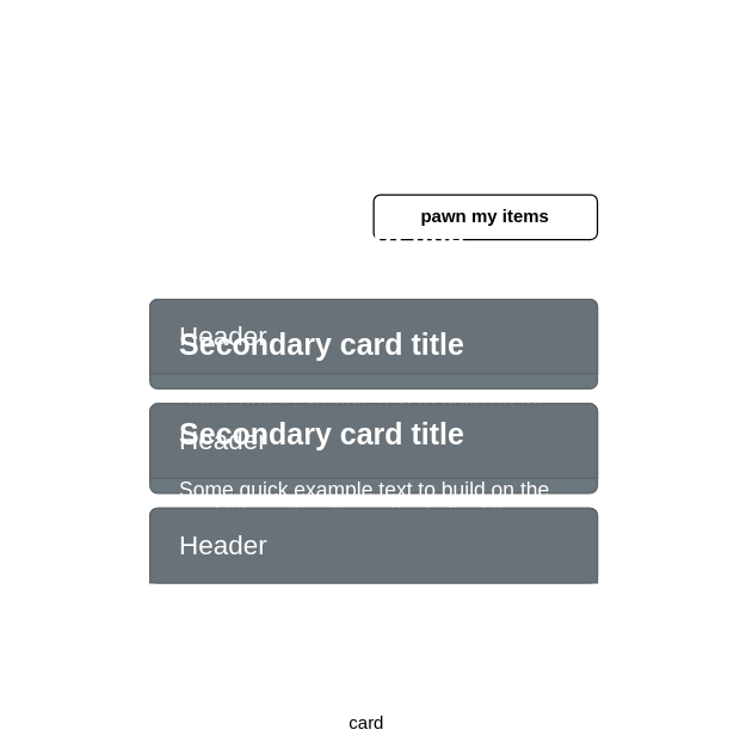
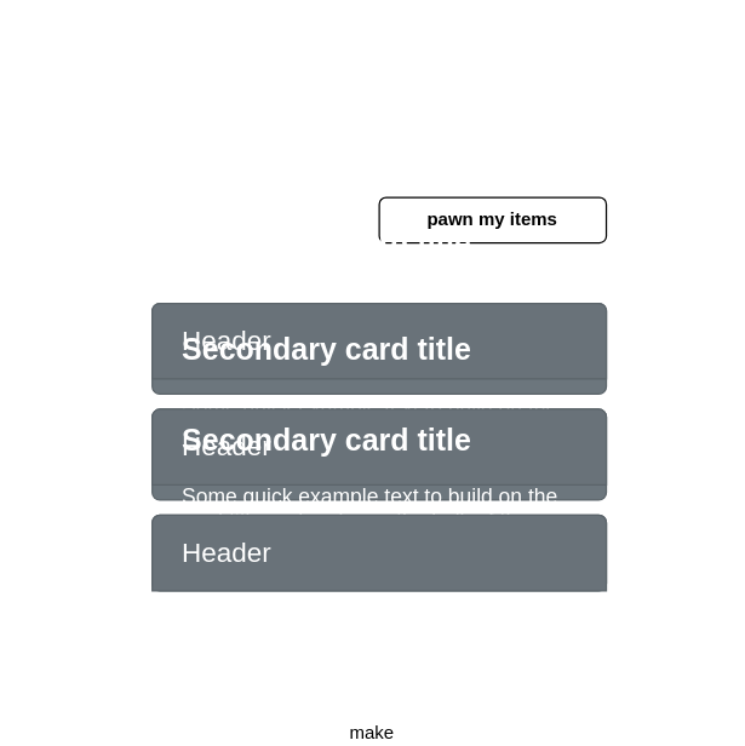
- <mxCell id="2" value="card" style="shape=image;html=1;verticalAlign=top;verticalLabelPosition=bottom;labelBackgroundColor=#ffffff;imageAspect=0;aspect=fixed;image=https://cdn3.iconfinder.com/data/icons/streamline-icon-set-free-pack/48/Streamline-17-128.png" vertex="1" parent="1"><mxGeometry x="20" y="20" width="450" height="450" as="geometry" /></mxCell>
+ <mxCell id="2" value="make" style="shape=image;html=1;verticalAlign=top;verticalLabelPosition=bottom;labelBackgroundColor=#ffffff;imageAspect=0;aspect=fixed;image=https://cdn3.iconfinder.com/data/icons/streamline-icon-set-free-pack/48/Streamline-17-128.png" vertex="1" parent="1"><mxGeometry x="20" y="20" width="450" height="450" as="geometry" /></mxCell>
